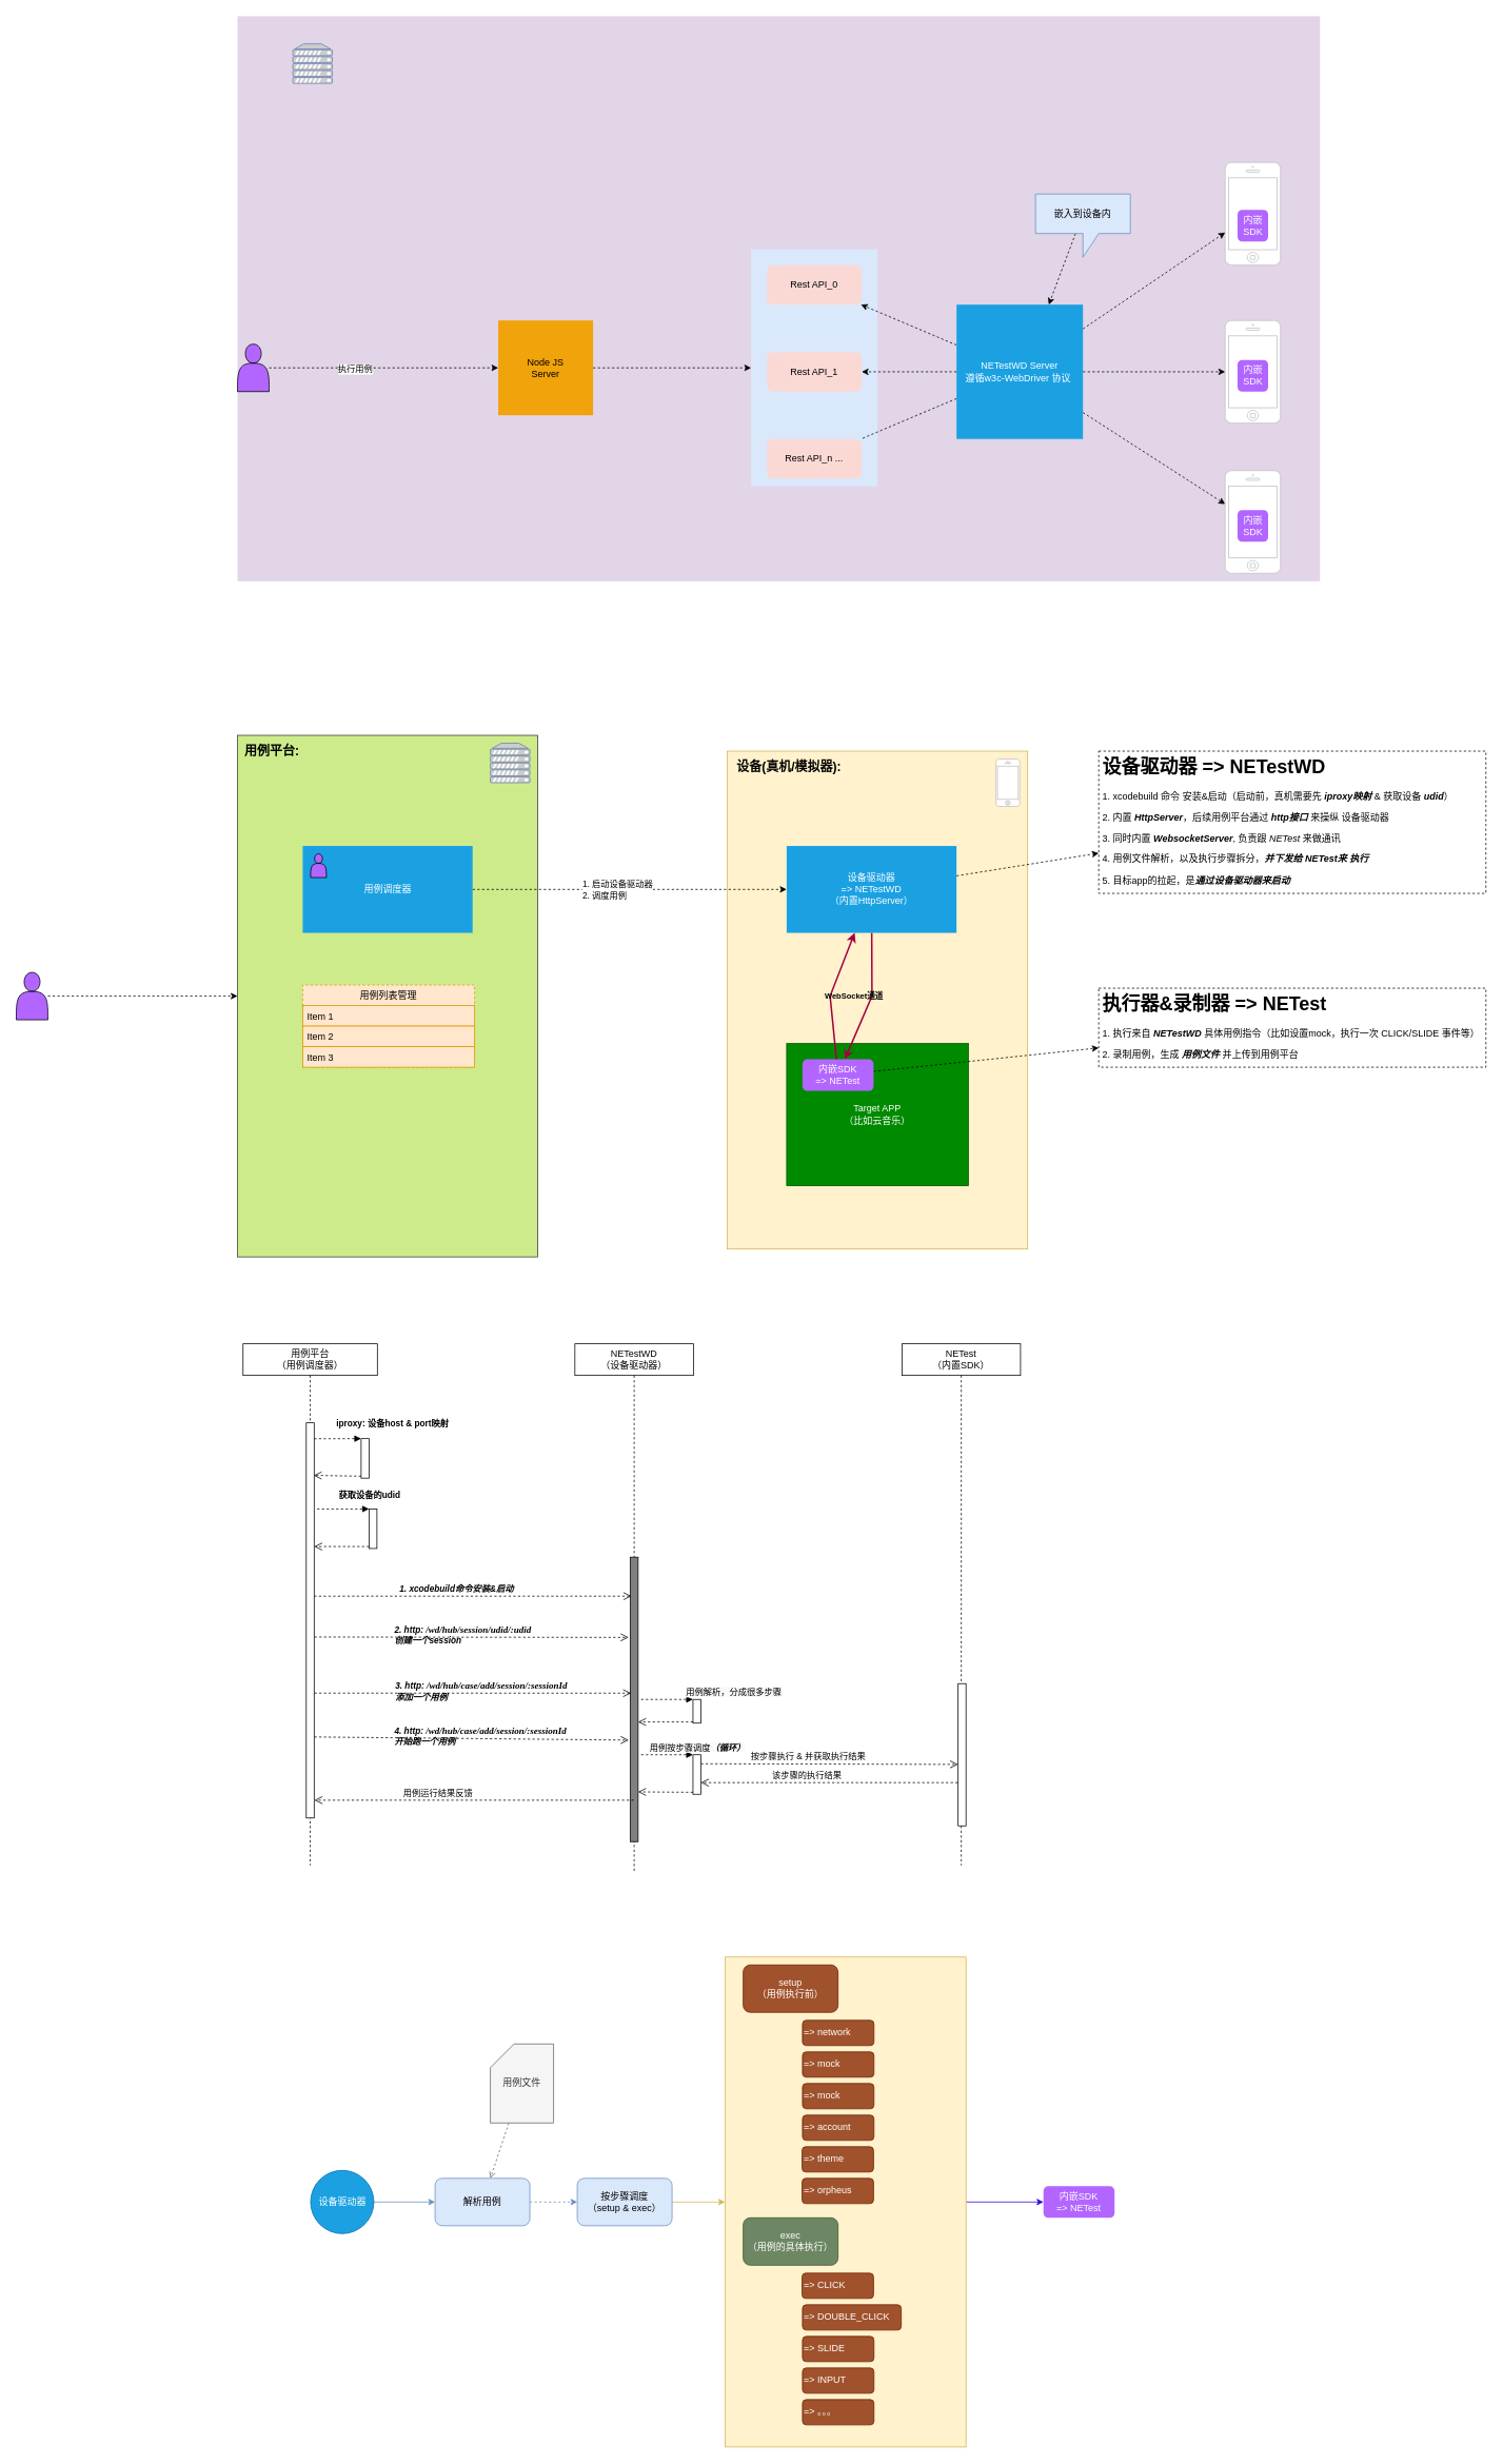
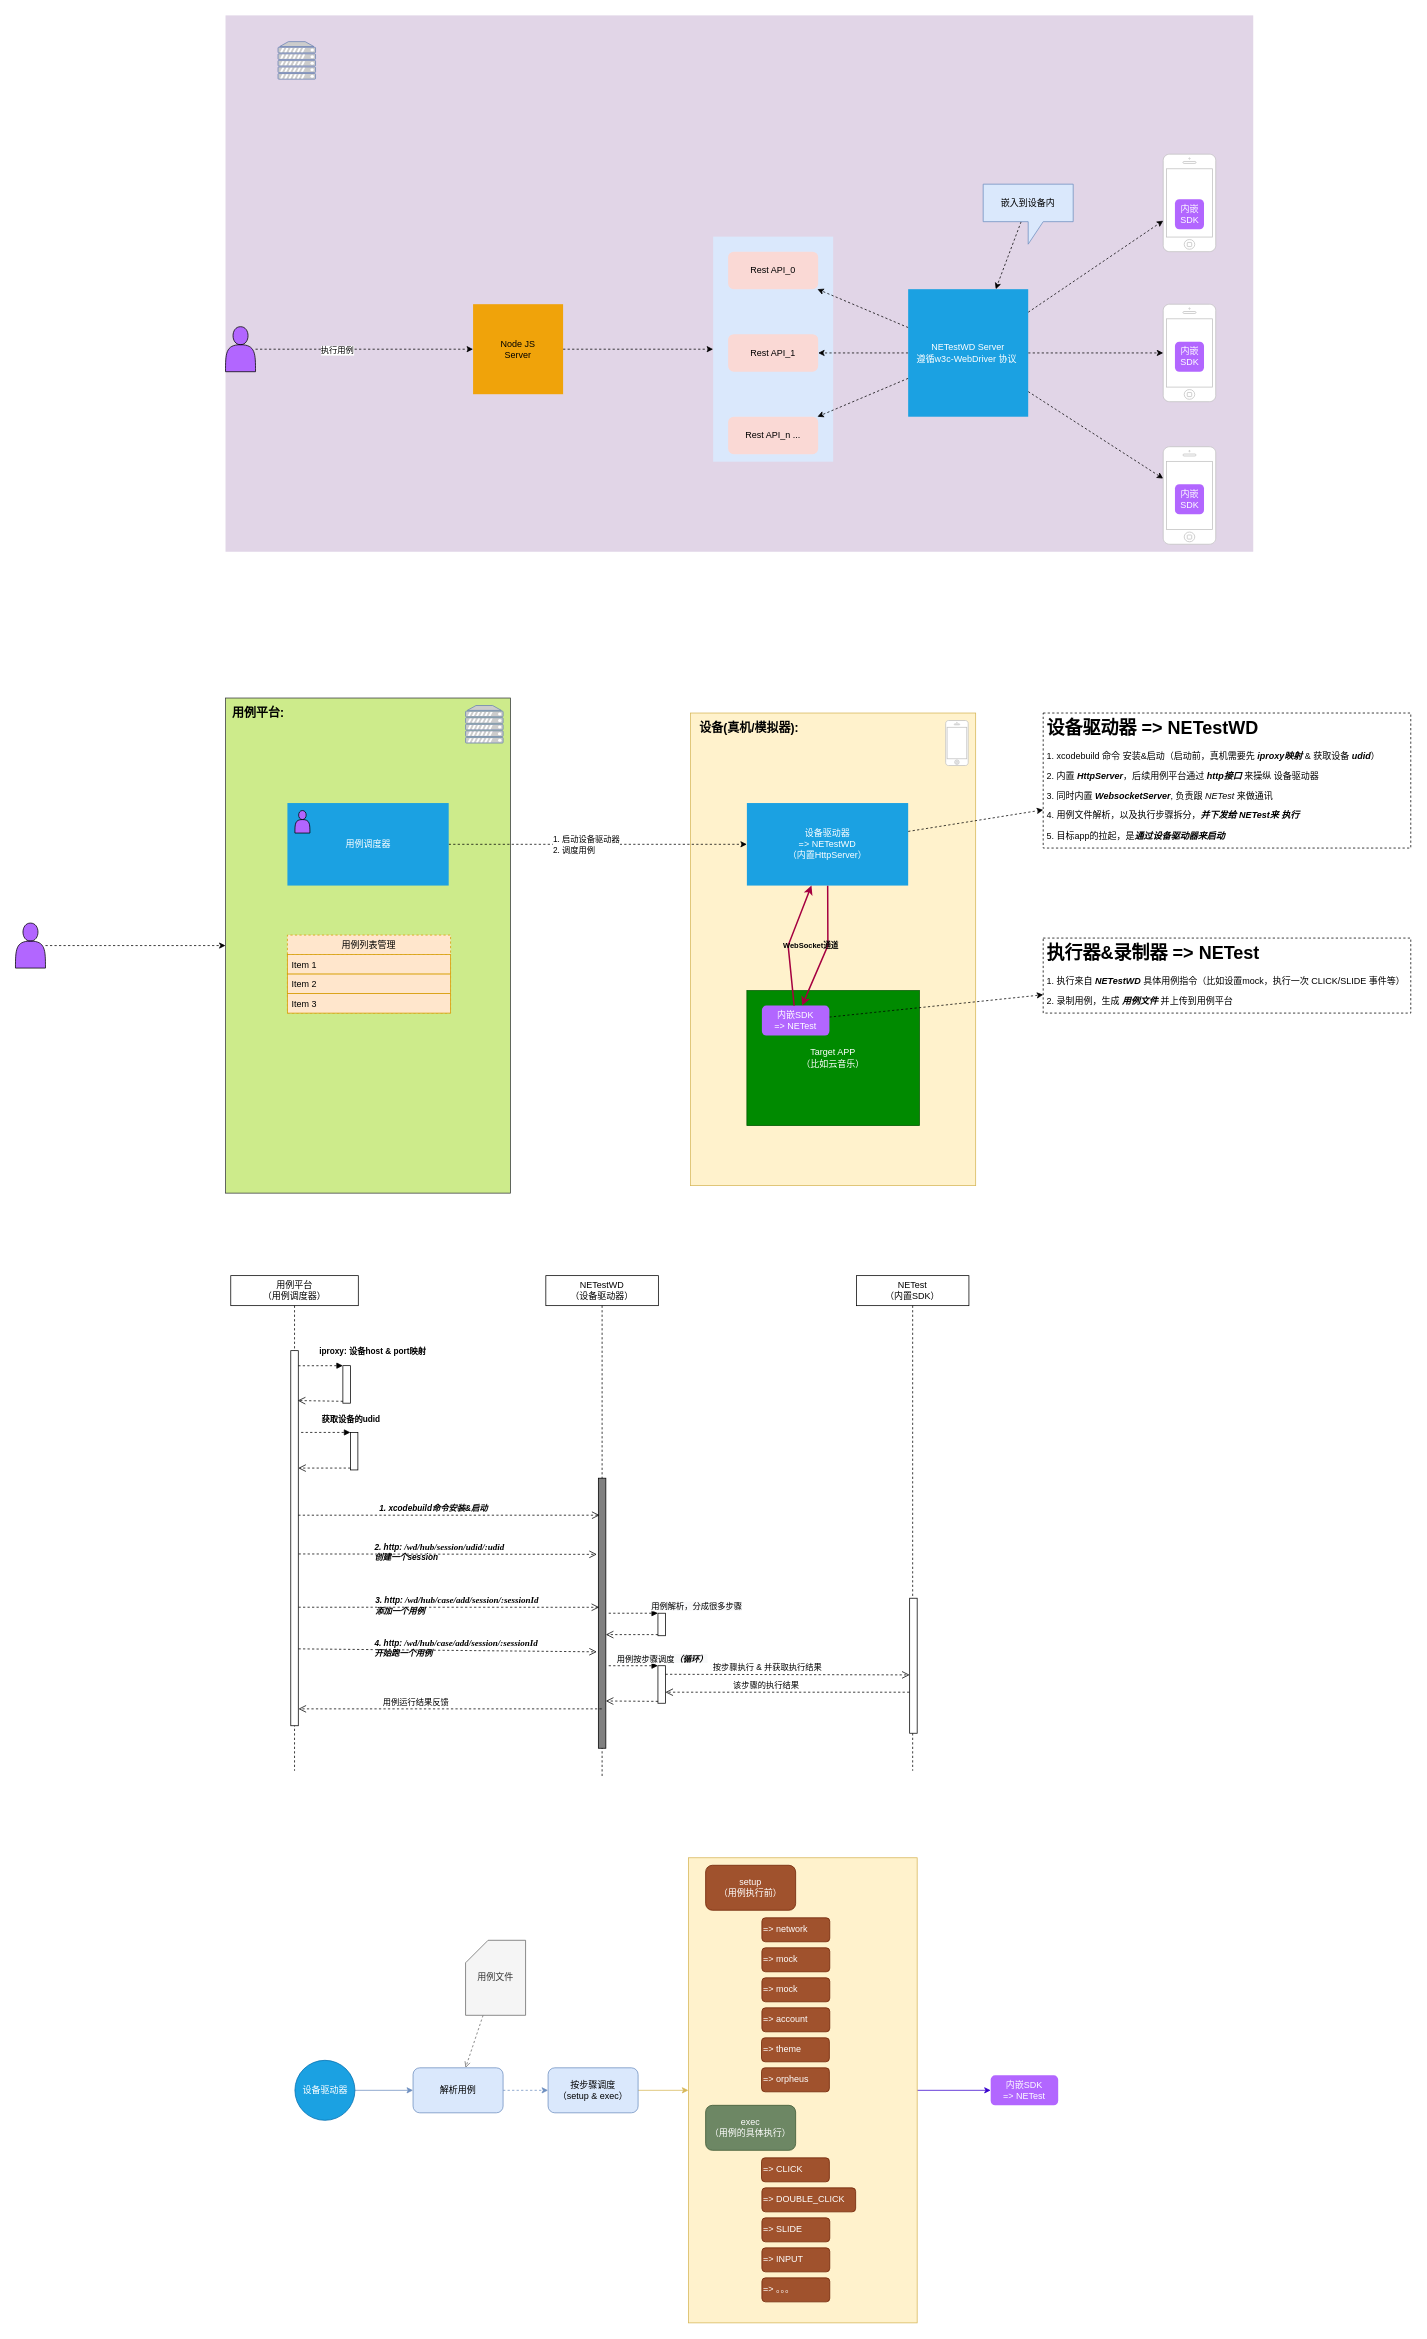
- <mxCell id="13" style="edgeStyle=none;rounded=0;orthogonalLoop=1;jettySize=auto;html=1;dashed=1;fontColor=#FFFFFF;endArrow=none;" parent="1" source="17" target="19" edge="1"><mxGeometry relative="1" as="geometry" /></mxCell>
+ <mxCell id="13" style="edgeStyle=none;rounded=0;orthogonalLoop=1;jettySize=auto;html=1;dashed=1;fontColor=#FFFFFF;" parent="1" source="17" target="19" edge="1"><mxGeometry relative="1" as="geometry" /></mxCell>
